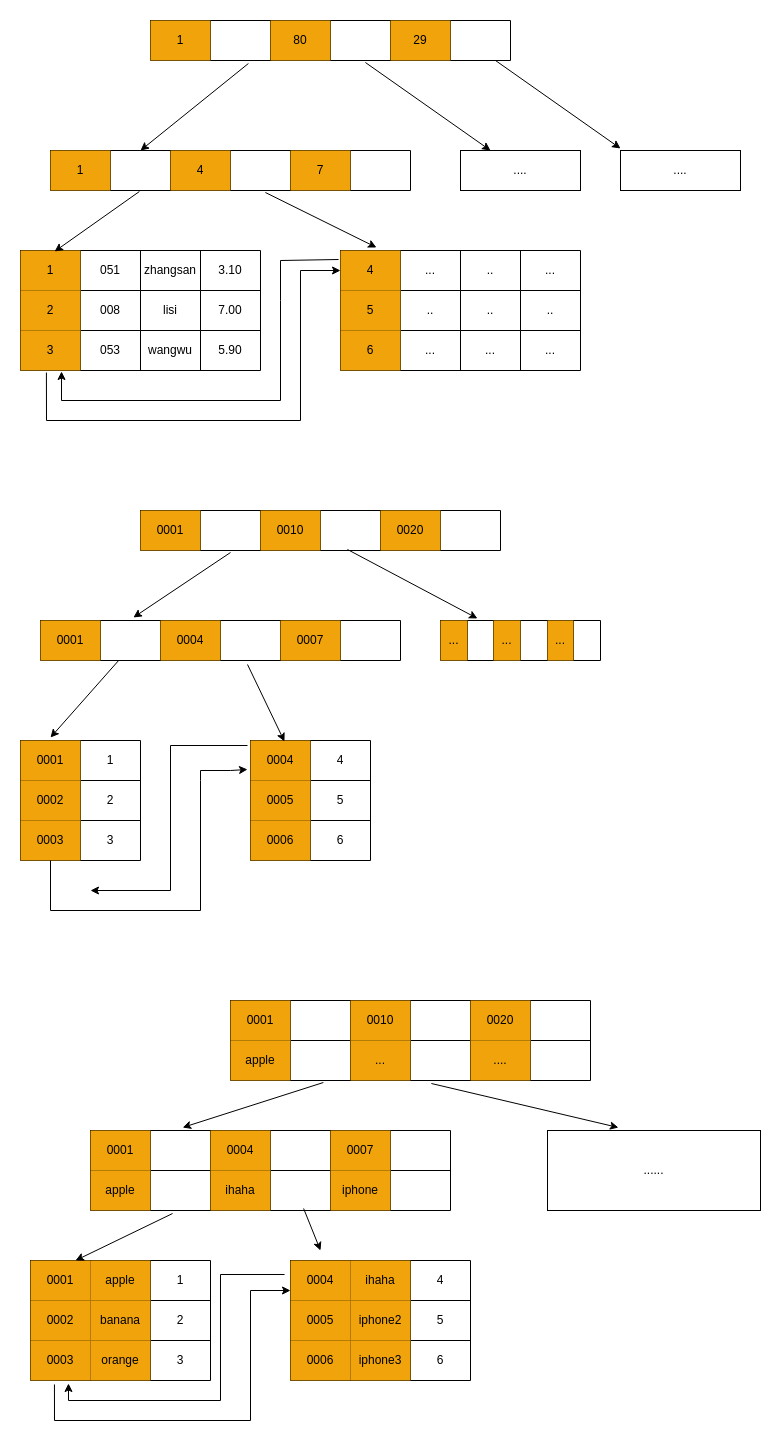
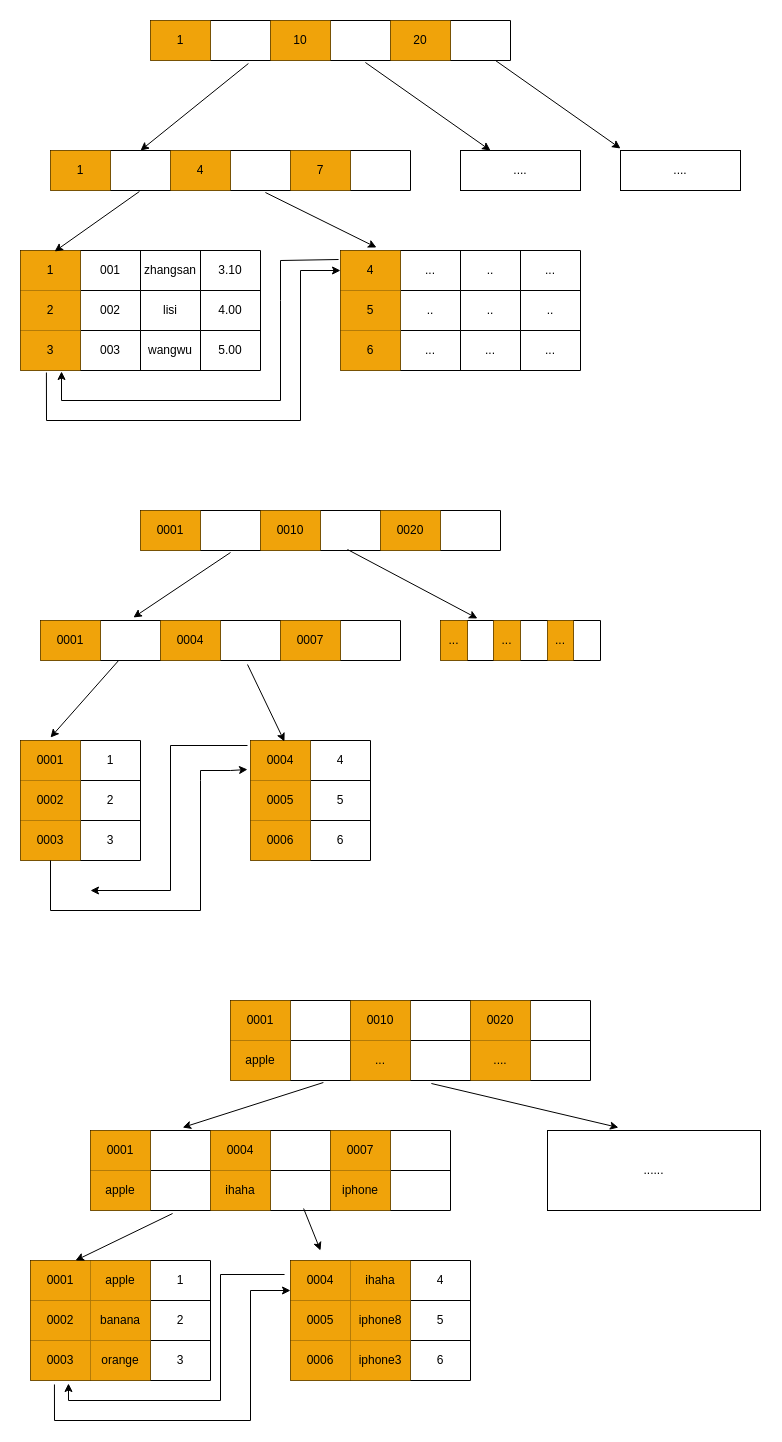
- <mxCell id="14" value="80" style="shape=partialRectangle;html=1;whiteSpace=wrap;connectable=0;strokeColor=#BD7000;overflow=hidden;fillColor=#f0a30a;top=0;left=0;bottom=0;right=0;pointerEvents=1;fontColor=#000000;" vertex="1" parent="11"><mxGeometry x="120" width="60" height="40" as="geometry"><mxRectangle width="60" height="40" as="alternateBounds" /></mxGeometry></mxCell>
+ <mxCell id="14" value="10" style="shape=partialRectangle;html=1;whiteSpace=wrap;connectable=0;strokeColor=#BD7000;overflow=hidden;fillColor=#f0a30a;top=0;left=0;bottom=0;right=0;pointerEvents=1;fontColor=#000000;" vertex="1" parent="11"><mxGeometry x="120" width="60" height="40" as="geometry"><mxRectangle width="60" height="40" as="alternateBounds" /></mxGeometry></mxCell>
- <mxCell id="16" value="29" style="shape=partialRectangle;html=1;whiteSpace=wrap;connectable=0;strokeColor=#BD7000;overflow=hidden;fillColor=#f0a30a;top=0;left=0;bottom=0;right=0;pointerEvents=1;fontColor=#000000;" vertex="1" parent="11"><mxGeometry x="240" width="60" height="40" as="geometry"><mxRectangle width="60" height="40" as="alternateBounds" /></mxGeometry></mxCell>
+ <mxCell id="16" value="20" style="shape=partialRectangle;html=1;whiteSpace=wrap;connectable=0;strokeColor=#BD7000;overflow=hidden;fillColor=#f0a30a;top=0;left=0;bottom=0;right=0;pointerEvents=1;fontColor=#000000;" vertex="1" parent="11"><mxGeometry x="240" width="60" height="40" as="geometry"><mxRectangle width="60" height="40" as="alternateBounds" /></mxGeometry></mxCell>
- <mxCell id="26" value="051" style="shape=partialRectangle;html=1;whiteSpace=wrap;connectable=0;strokeColor=inherit;overflow=hidden;fillColor=none;top=0;left=0;bottom=0;right=0;pointerEvents=1;" vertex="1" parent="24"><mxGeometry x="60" width="60" height="40" as="geometry"><mxRectangle width="60" height="40" as="alternateBounds" /></mxGeometry></mxCell>
+ <mxCell id="26" value="001" style="shape=partialRectangle;html=1;whiteSpace=wrap;connectable=0;strokeColor=inherit;overflow=hidden;fillColor=none;top=0;left=0;bottom=0;right=0;pointerEvents=1;" vertex="1" parent="24"><mxGeometry x="60" width="60" height="40" as="geometry"><mxRectangle width="60" height="40" as="alternateBounds" /></mxGeometry></mxCell>
- <mxCell id="31" value="008" style="shape=partialRectangle;html=1;whiteSpace=wrap;connectable=0;strokeColor=inherit;overflow=hidden;fillColor=none;top=0;left=0;bottom=0;right=0;pointerEvents=1;" vertex="1" parent="29"><mxGeometry x="60" width="60" height="40" as="geometry"><mxRectangle width="60" height="40" as="alternateBounds" /></mxGeometry></mxCell>
+ <mxCell id="31" value="002" style="shape=partialRectangle;html=1;whiteSpace=wrap;connectable=0;strokeColor=inherit;overflow=hidden;fillColor=none;top=0;left=0;bottom=0;right=0;pointerEvents=1;" vertex="1" parent="29"><mxGeometry x="60" width="60" height="40" as="geometry"><mxRectangle width="60" height="40" as="alternateBounds" /></mxGeometry></mxCell>
- <mxCell id="33" value="7.00" style="shape=partialRectangle;html=1;whiteSpace=wrap;connectable=0;strokeColor=inherit;overflow=hidden;fillColor=none;top=0;left=0;bottom=0;right=0;pointerEvents=1;" vertex="1" parent="29"><mxGeometry x="180" width="60" height="40" as="geometry"><mxRectangle width="60" height="40" as="alternateBounds" /></mxGeometry></mxCell>
+ <mxCell id="33" value="4.00" style="shape=partialRectangle;html=1;whiteSpace=wrap;connectable=0;strokeColor=inherit;overflow=hidden;fillColor=none;top=0;left=0;bottom=0;right=0;pointerEvents=1;" vertex="1" parent="29"><mxGeometry x="180" width="60" height="40" as="geometry"><mxRectangle width="60" height="40" as="alternateBounds" /></mxGeometry></mxCell>
- <mxCell id="36" value="053" style="shape=partialRectangle;html=1;whiteSpace=wrap;connectable=0;strokeColor=inherit;overflow=hidden;fillColor=none;top=0;left=0;bottom=0;right=0;pointerEvents=1;" vertex="1" parent="34"><mxGeometry x="60" width="60" height="40" as="geometry"><mxRectangle width="60" height="40" as="alternateBounds" /></mxGeometry></mxCell>
+ <mxCell id="36" value="003" style="shape=partialRectangle;html=1;whiteSpace=wrap;connectable=0;strokeColor=inherit;overflow=hidden;fillColor=none;top=0;left=0;bottom=0;right=0;pointerEvents=1;" vertex="1" parent="34"><mxGeometry x="60" width="60" height="40" as="geometry"><mxRectangle width="60" height="40" as="alternateBounds" /></mxGeometry></mxCell>
- <mxCell id="38" value="5.90" style="shape=partialRectangle;html=1;whiteSpace=wrap;connectable=0;strokeColor=inherit;overflow=hidden;fillColor=none;top=0;left=0;bottom=0;right=0;pointerEvents=1;" vertex="1" parent="34"><mxGeometry x="180" width="60" height="40" as="geometry"><mxRectangle width="60" height="40" as="alternateBounds" /></mxGeometry></mxCell>
+ <mxCell id="38" value="5.00" style="shape=partialRectangle;html=1;whiteSpace=wrap;connectable=0;strokeColor=inherit;overflow=hidden;fillColor=none;top=0;left=0;bottom=0;right=0;pointerEvents=1;" vertex="1" parent="34"><mxGeometry x="180" width="60" height="40" as="geometry"><mxRectangle width="60" height="40" as="alternateBounds" /></mxGeometry></mxCell>
- <mxCell id="161" value="iphone2" style="shape=partialRectangle;html=1;whiteSpace=wrap;connectable=0;strokeColor=#BD7000;overflow=hidden;fillColor=#f0a30a;top=0;left=0;bottom=0;right=0;pointerEvents=1;fontColor=#000000;" vertex="1" parent="159"><mxGeometry x="60" width="60" height="40" as="geometry"><mxRectangle width="60" height="40" as="alternateBounds" /></mxGeometry></mxCell>
+ <mxCell id="161" value="iphone8" style="shape=partialRectangle;html=1;whiteSpace=wrap;connectable=0;strokeColor=#BD7000;overflow=hidden;fillColor=#f0a30a;top=0;left=0;bottom=0;right=0;pointerEvents=1;fontColor=#000000;" vertex="1" parent="159"><mxGeometry x="60" width="60" height="40" as="geometry"><mxRectangle width="60" height="40" as="alternateBounds" /></mxGeometry></mxCell>
